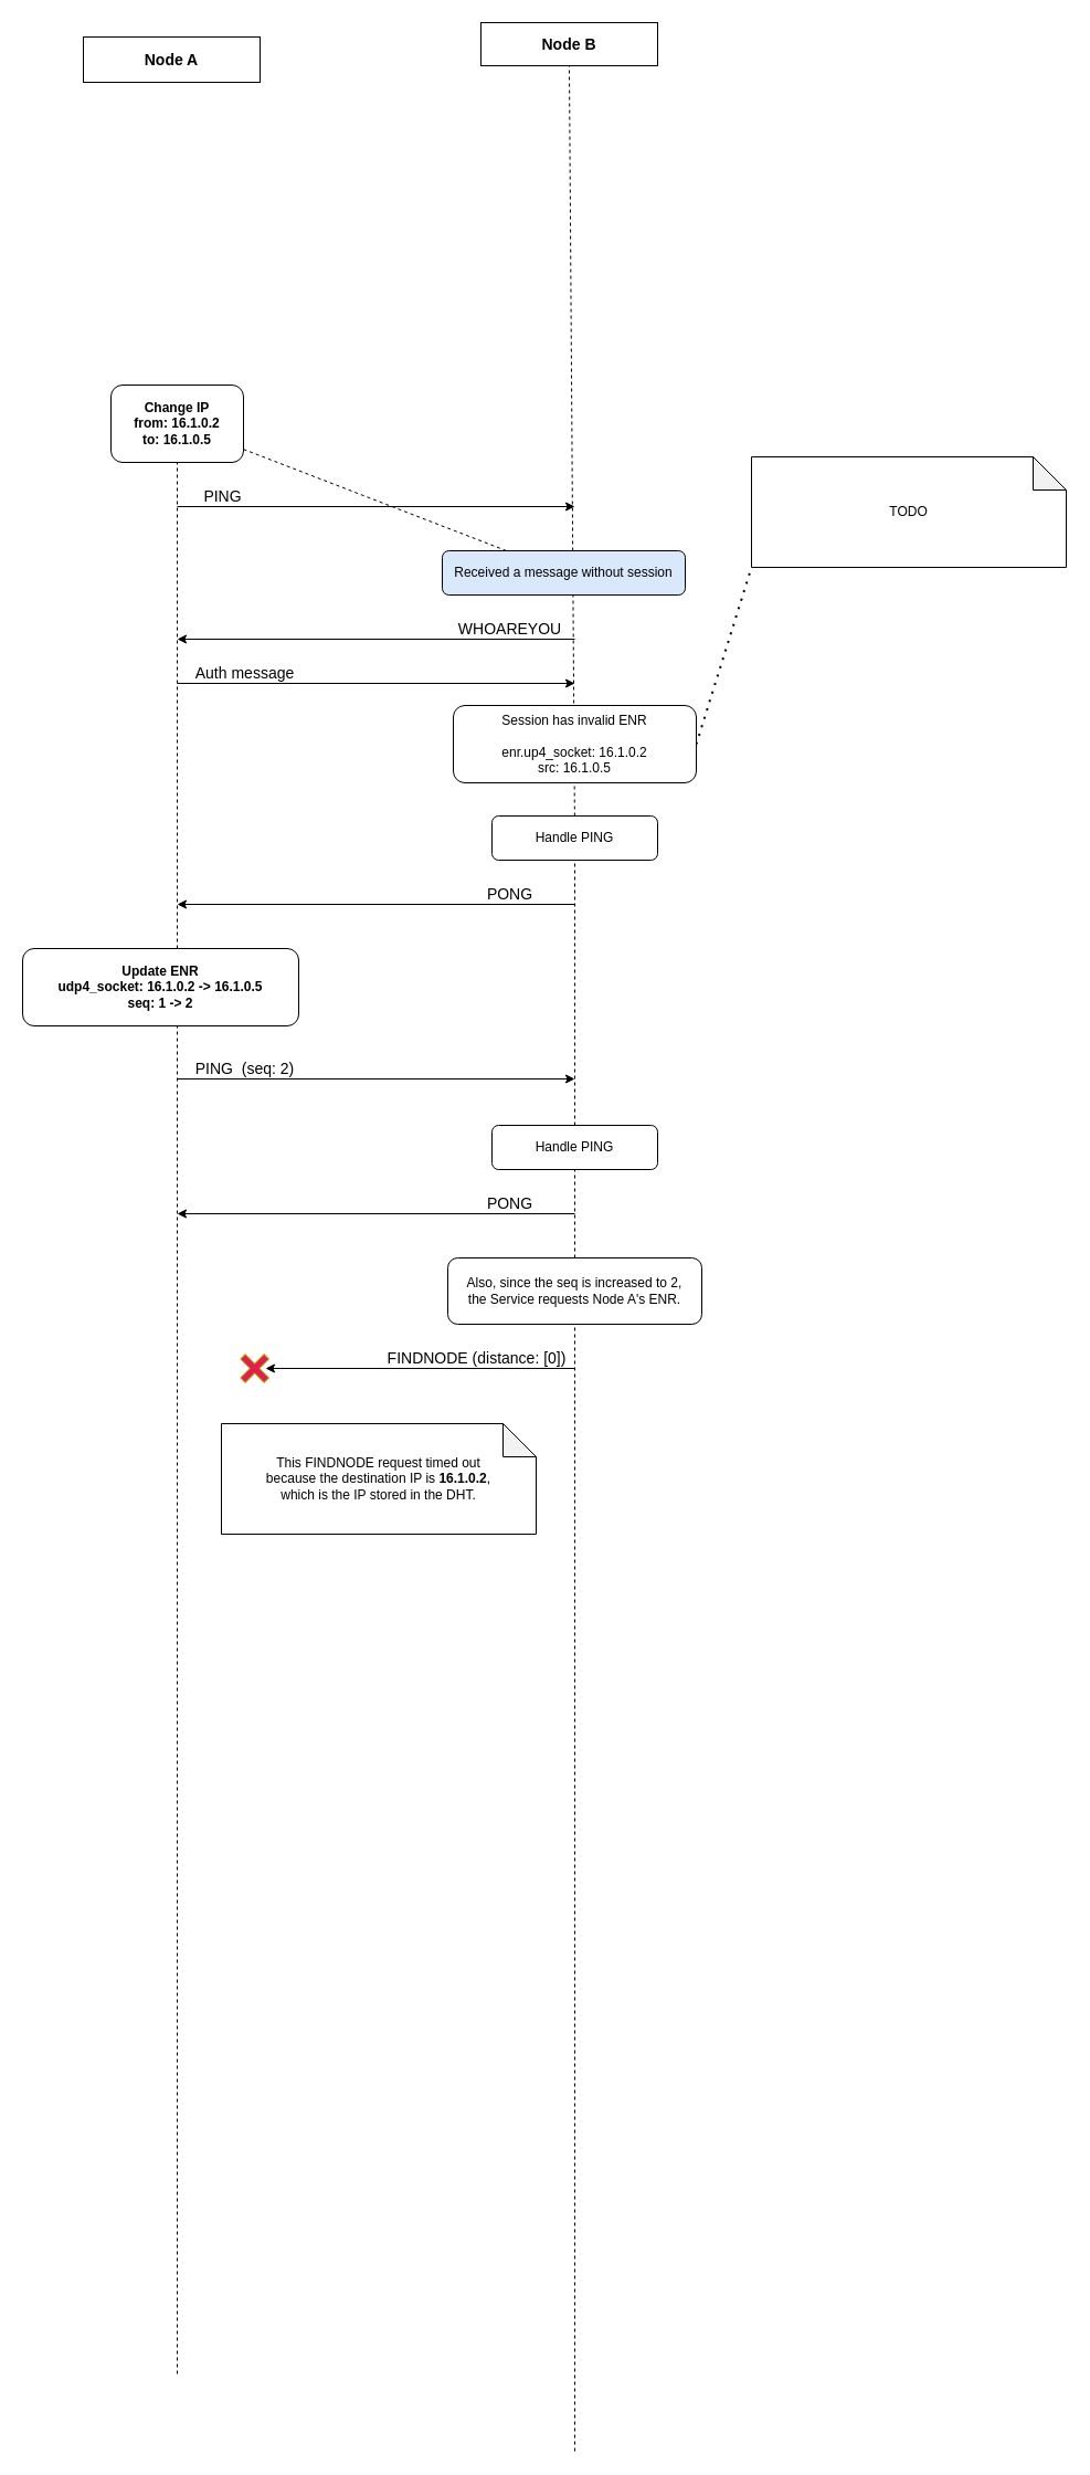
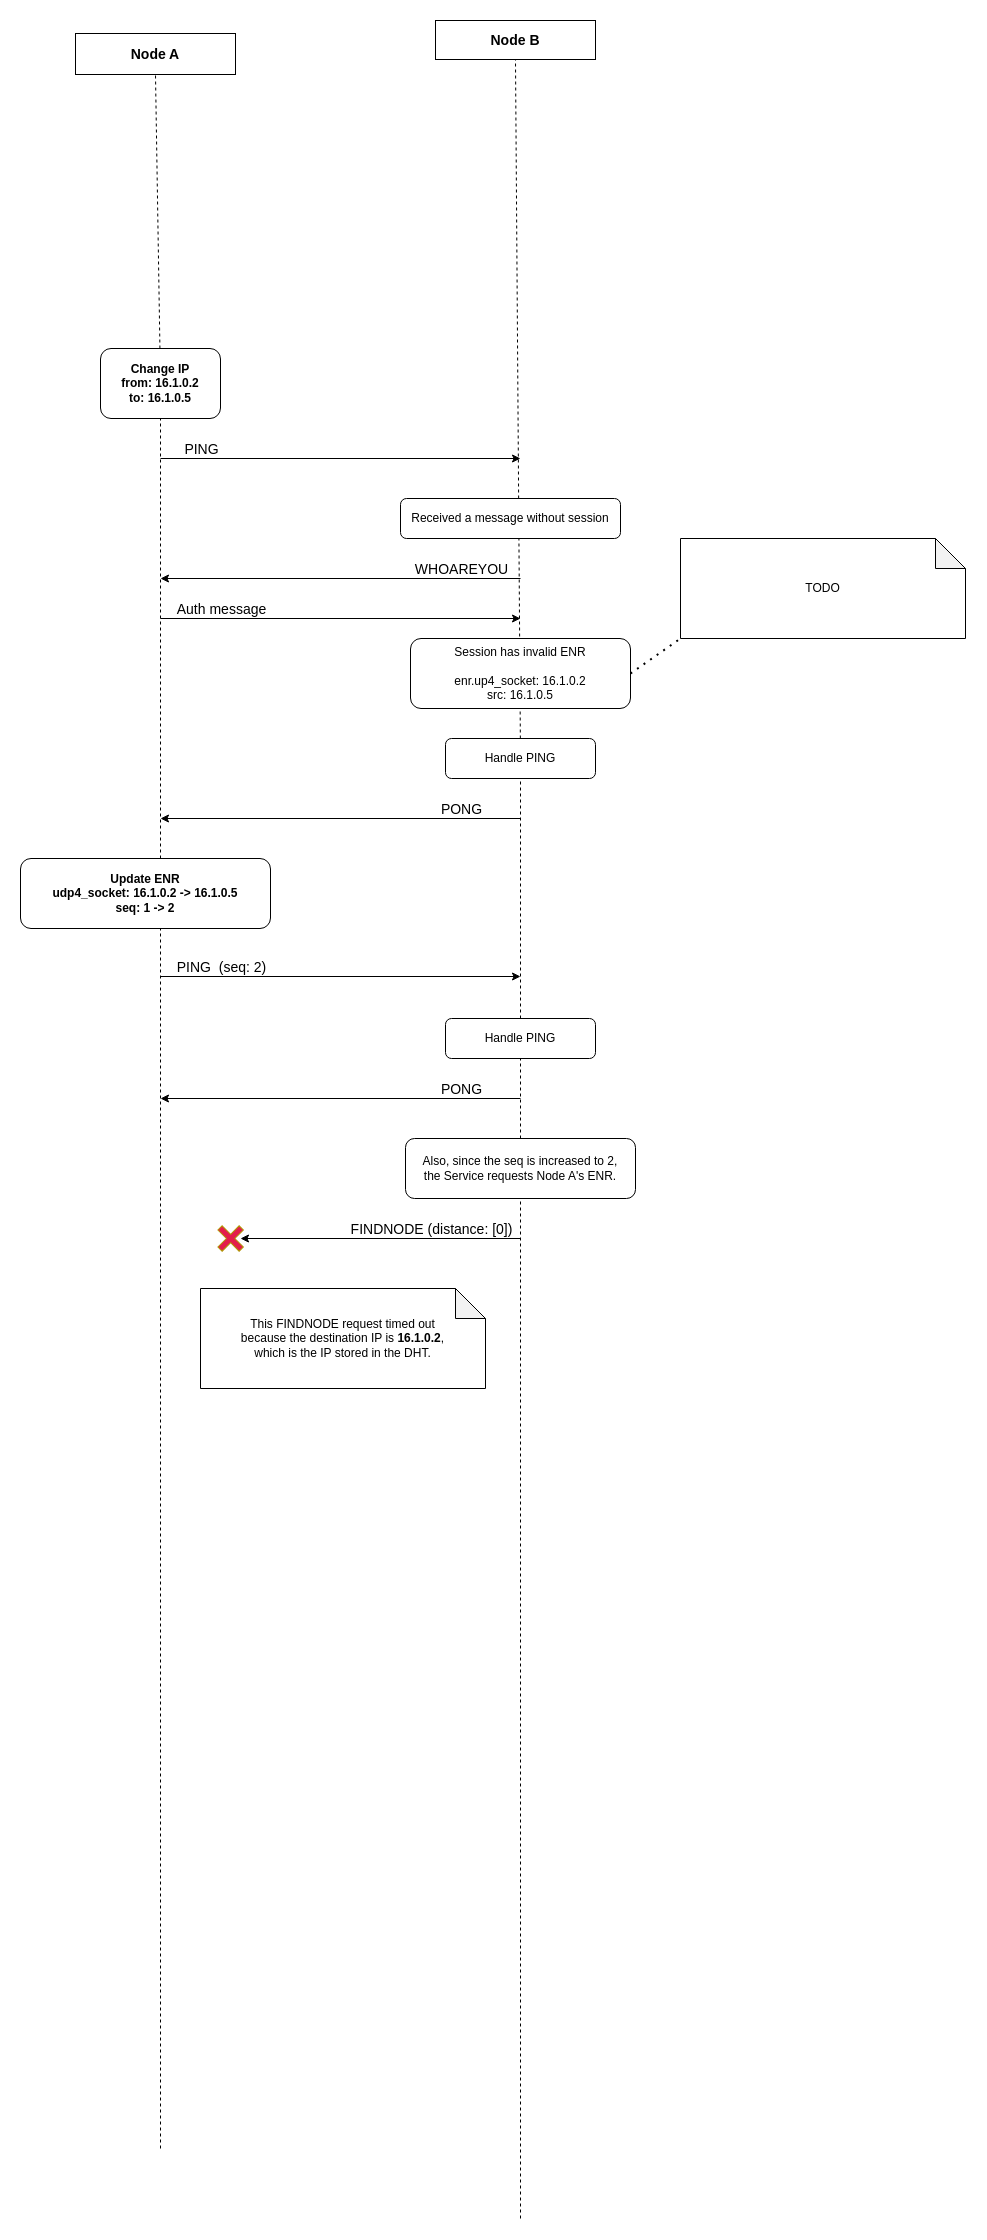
- <mxCell id="4" value="" style="endArrow=none;dashed=1;html=1;fontSize=12;startArrow=none;" edge="1" parent="1" target="14" source="9"><mxGeometry width="50" height="50" relative="1" as="geometry"><mxPoint x="160" y="2148" as="sourcePoint" /><mxPoint x="610" y="538" as="targetPoint" /></mxGeometry></mxCell>
+ <mxCell id="4" value="" style="endArrow=none;dashed=1;html=1;fontSize=12;entryX=0.5;entryY=1;entryDx=0;entryDy=0;startArrow=none;" edge="1" parent="1" target="2" source="9"><mxGeometry width="50" height="50" relative="1" as="geometry"><mxPoint x="160" y="2148" as="sourcePoint" /><mxPoint x="610" y="538" as="targetPoint" /></mxGeometry></mxCell>
- <mxCell id="32" value="TODO" style="shape=note;whiteSpace=wrap;html=1;backgroundOutline=1;darkOpacity=0.05;" vertex="1" parent="1"><mxGeometry x="680" y="413" width="285" height="100" as="geometry" /></mxCell>
+ <mxCell id="32" value="TODO" style="shape=note;whiteSpace=wrap;html=1;backgroundOutline=1;darkOpacity=0.05;" vertex="1" parent="1"><mxGeometry x="680" y="538" width="285" height="100" as="geometry" /></mxCell>
- <mxCell id="14" value="Received a message without session" style="rounded=1;whiteSpace=wrap;html=1;fillColor=#dae8fc;" vertex="1" parent="1"><mxGeometry x="400" y="498" width="220" height="40" as="geometry" /></mxCell>
+ <mxCell id="14" value="Received a message without session" style="rounded=1;whiteSpace=wrap;html=1;" vertex="1" parent="1"><mxGeometry x="400" y="498" width="220" height="40" as="geometry" /></mxCell>
